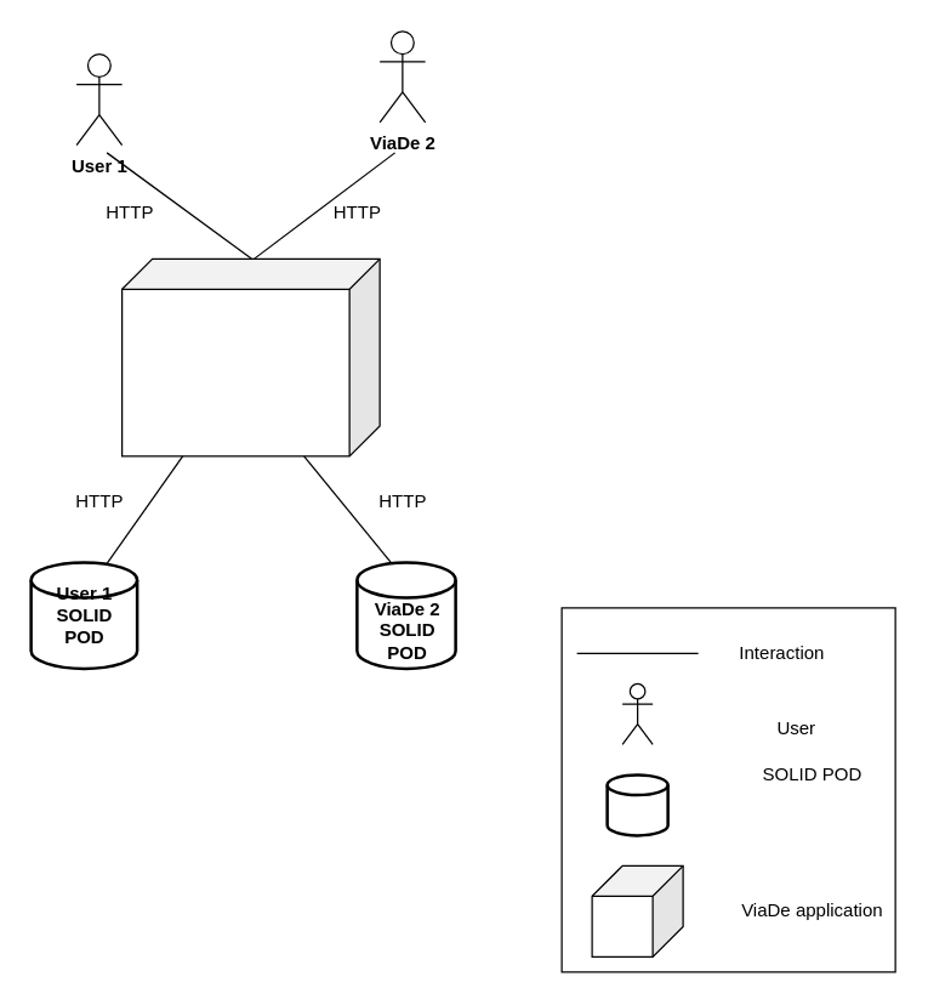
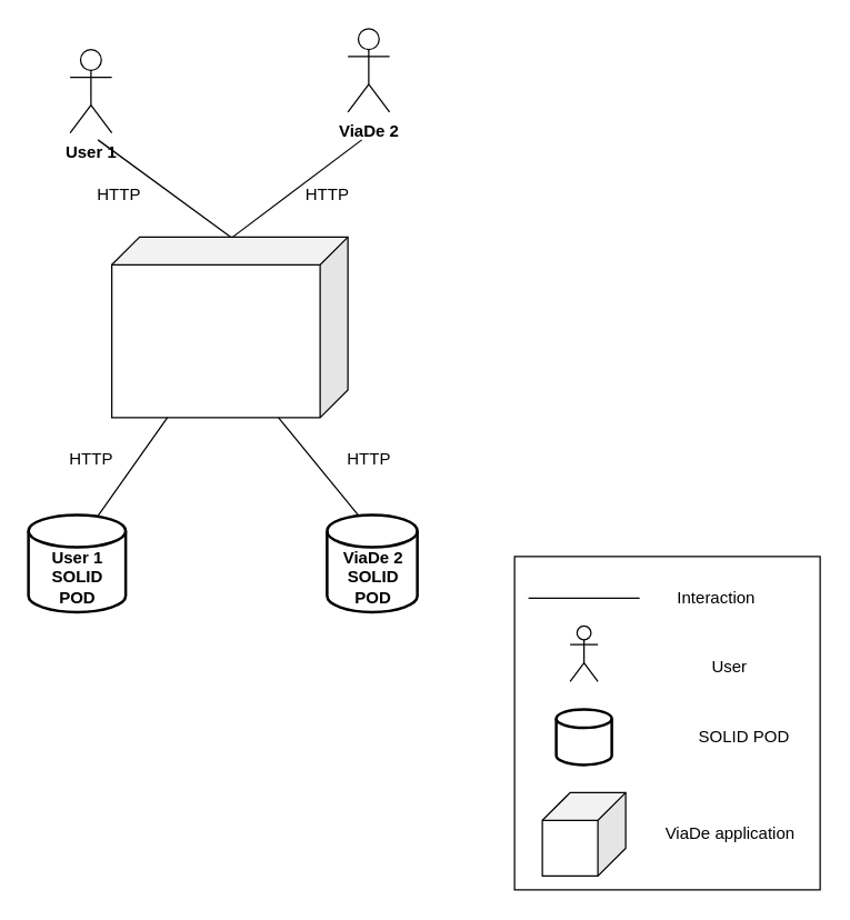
- <mxCell id="11" value="&lt;div&gt;User 1 &lt;br&gt;&lt;/div&gt;&lt;div&gt;SOLID &lt;br&gt;&lt;/div&gt;&lt;div&gt;POD&lt;/div&gt;" style="text;html=1;align=center;verticalAlign=middle;resizable=0;points=[];autosize=1;fontStyle=1" vertex="1" parent="1"><mxGeometry x="30" y="380" width="50" height="50" as="geometry" /></mxCell>
+ <mxCell id="11" value="&lt;div&gt;User 1 &lt;br&gt;&lt;/div&gt;&lt;div&gt;SOLID &lt;br&gt;&lt;/div&gt;&lt;div&gt;POD&lt;/div&gt;" style="text;html=1;align=center;verticalAlign=middle;resizable=0;points=[];autosize=1;fontStyle=1" vertex="1" parent="1"><mxGeometry x="30" y="390" width="50" height="50" as="geometry" /></mxCell>
- <mxCell id="23" value="SOLID POD" style="text;html=1;align=center;verticalAlign=middle;resizable=0;points=[];autosize=1;" vertex="1" parent="1"><mxGeometry x="495" y="500" width="80" height="20" as="geometry" /></mxCell>
+ <mxCell id="23" value="SOLID POD" style="text;html=1;align=center;verticalAlign=middle;resizable=0;points=[];autosize=1;" vertex="1" parent="1"><mxGeometry x="495" y="520" width="80" height="20" as="geometry" /></mxCell>
- <mxCell id="25" value="ViaDe application" style="text;html=1;align=center;verticalAlign=middle;resizable=0;points=[];autosize=1;" vertex="1" parent="1"><mxGeometry x="480" y="590" width="110" height="20" as="geometry" /></mxCell>
+ <mxCell id="25" value="ViaDe application" style="text;html=1;align=center;verticalAlign=middle;resizable=0;points=[];autosize=1;" vertex="1" parent="1"><mxGeometry x="470" y="590" width="110" height="20" as="geometry" /></mxCell>
